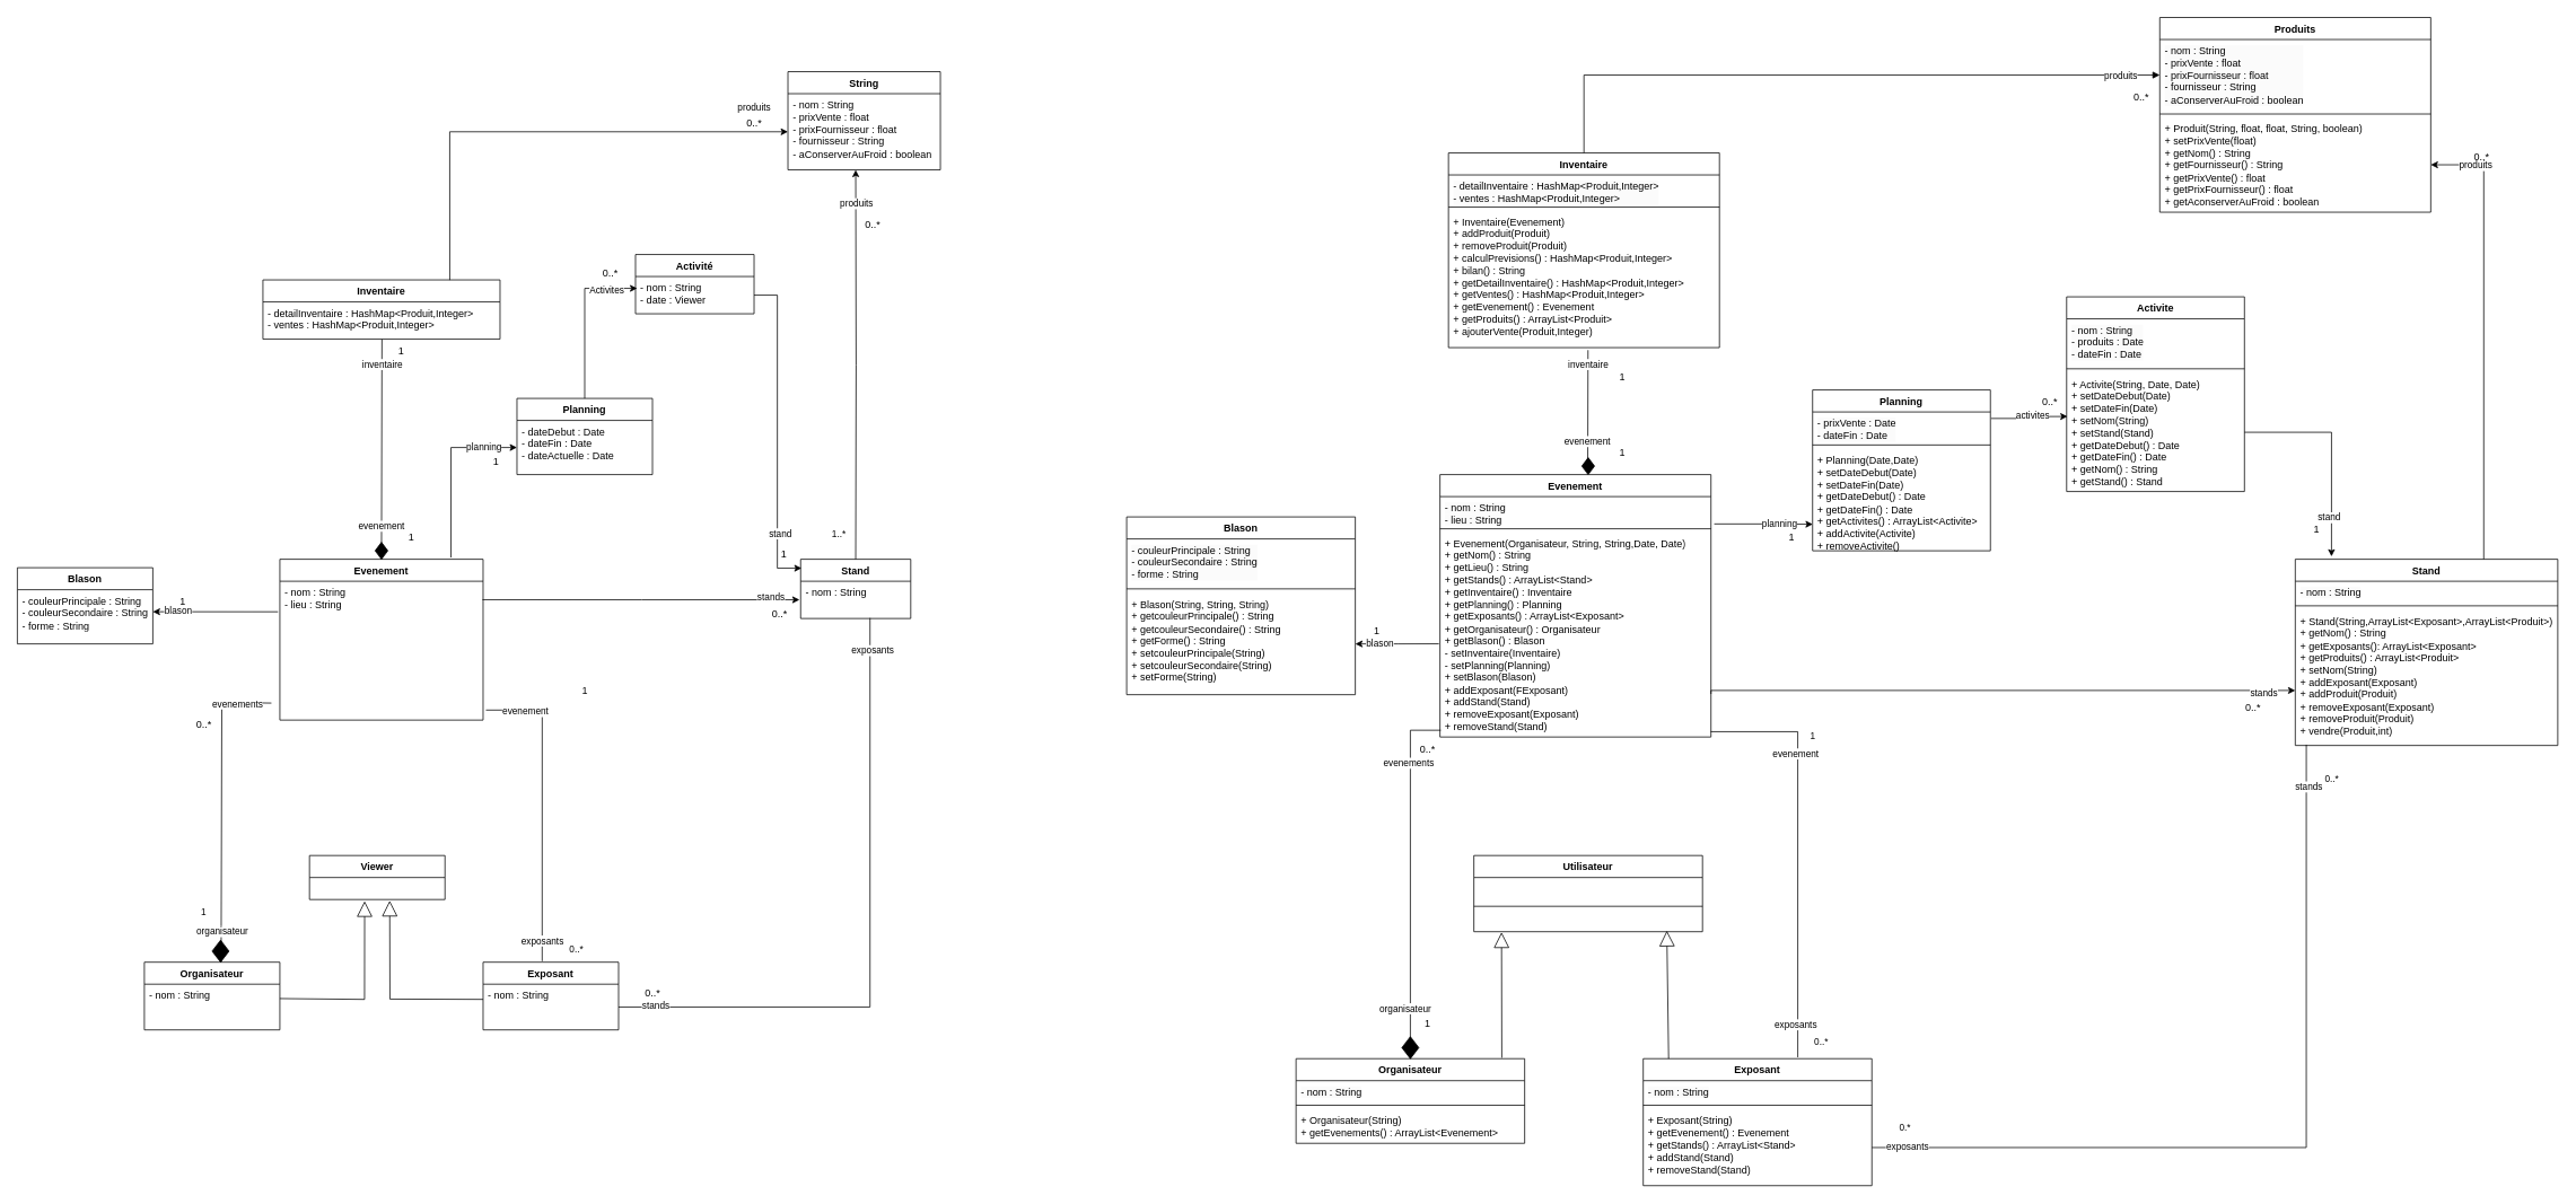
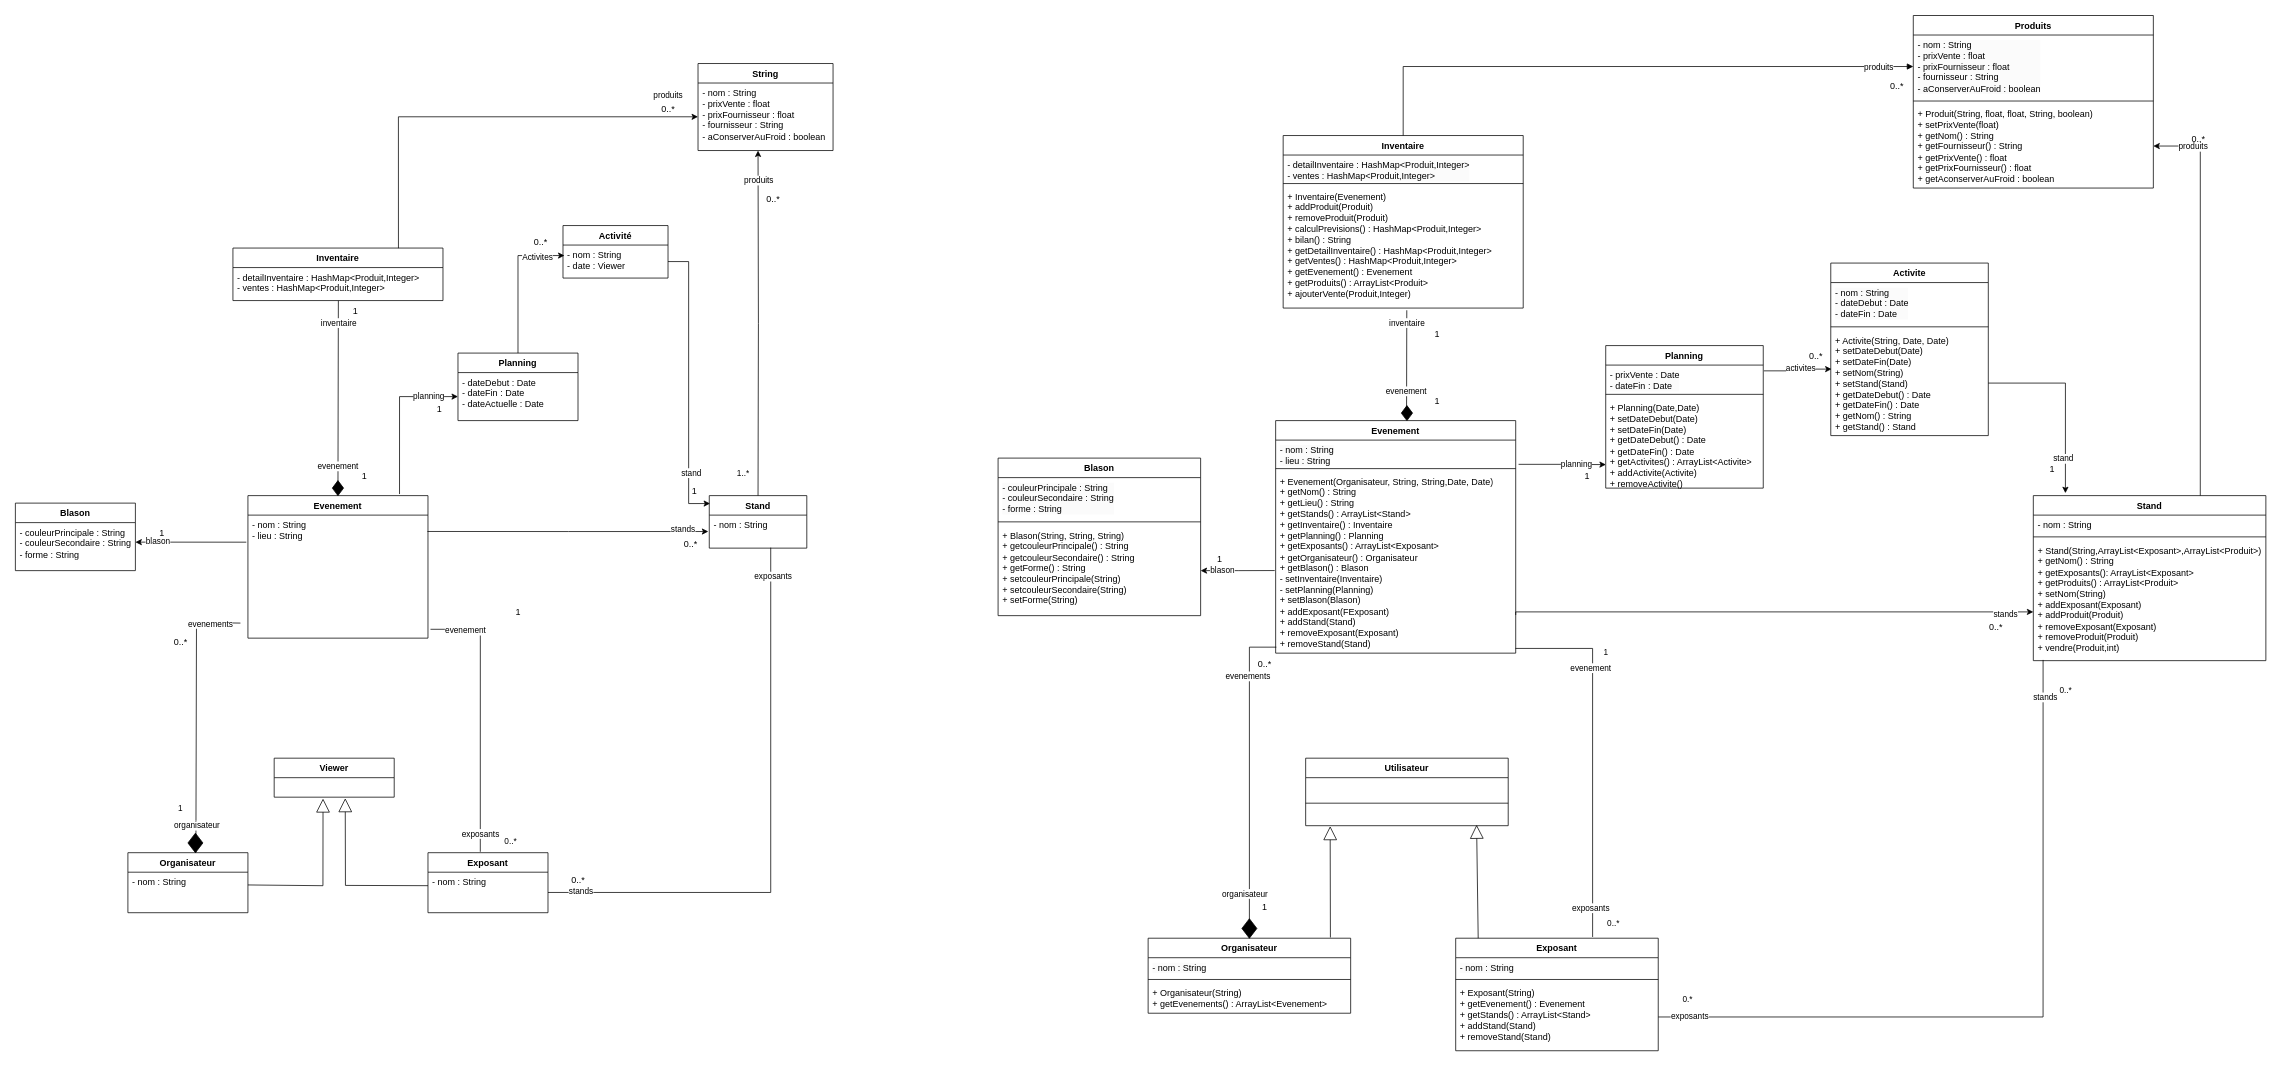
- <mxCell id="79" value="&lt;div style=&quot;forced-color-adjust: none; color: rgb(0, 0, 0); font-family: Helvetica; font-size: 12px; font-style: normal; font-variant-ligatures: normal; font-variant-caps: normal; font-weight: 400; letter-spacing: normal; orphans: 2; text-align: left; text-indent: 0px; text-transform: none; widows: 2; word-spacing: 0px; -webkit-text-stroke-width: 0px; white-space: normal; background-color: rgb(251, 251, 251); text-decoration-thickness: initial; text-decoration-style: initial; text-decoration-color: initial;&quot;&gt;&lt;div&gt;- nom : String&lt;/div&gt;&lt;div&gt;&lt;div&gt;&lt;span style=&quot;background-color: initial;&quot;&gt;- produits : Date&lt;/span&gt;&lt;br&gt;&lt;/div&gt;&lt;div&gt;&lt;span style=&quot;background-color: initial;&quot;&gt;- dateFin : Date&lt;/span&gt;&lt;/div&gt;&lt;/div&gt;&lt;/div&gt;" style="text;strokeColor=none;fillColor=none;align=left;verticalAlign=top;spacingLeft=4;spacingRight=4;overflow=hidden;rotatable=0;points=[[0,0.5],[1,0.5]];portConstraint=eastwest;whiteSpace=wrap;html=1;" parent="78" vertex="1"><mxGeometry y="26" width="210" height="54" as="geometry" /></mxCell>
+ <mxCell id="79" value="&lt;div style=&quot;forced-color-adjust: none; color: rgb(0, 0, 0); font-family: Helvetica; font-size: 12px; font-style: normal; font-variant-ligatures: normal; font-variant-caps: normal; font-weight: 400; letter-spacing: normal; orphans: 2; text-align: left; text-indent: 0px; text-transform: none; widows: 2; word-spacing: 0px; -webkit-text-stroke-width: 0px; white-space: normal; background-color: rgb(251, 251, 251); text-decoration-thickness: initial; text-decoration-style: initial; text-decoration-color: initial;&quot;&gt;&lt;div&gt;- nom : String&lt;/div&gt;&lt;div&gt;&lt;div&gt;&lt;span style=&quot;background-color: initial;&quot;&gt;- dateDebut : Date&lt;/span&gt;&lt;br&gt;&lt;/div&gt;&lt;div&gt;&lt;span style=&quot;background-color: initial;&quot;&gt;- dateFin : Date&lt;/span&gt;&lt;/div&gt;&lt;/div&gt;&lt;/div&gt;" style="text;strokeColor=none;fillColor=none;align=left;verticalAlign=top;spacingLeft=4;spacingRight=4;overflow=hidden;rotatable=0;points=[[0,0.5],[1,0.5]];portConstraint=eastwest;whiteSpace=wrap;html=1;" parent="78" vertex="1"><mxGeometry y="26" width="210" height="54" as="geometry" /></mxCell>
